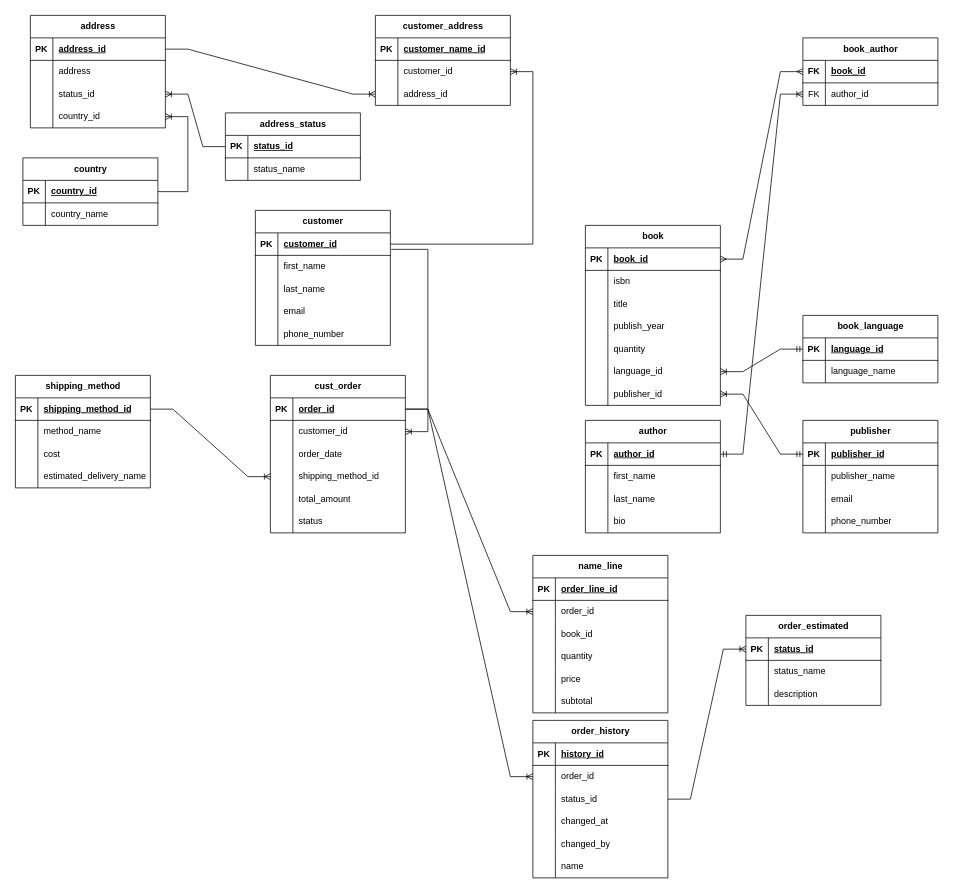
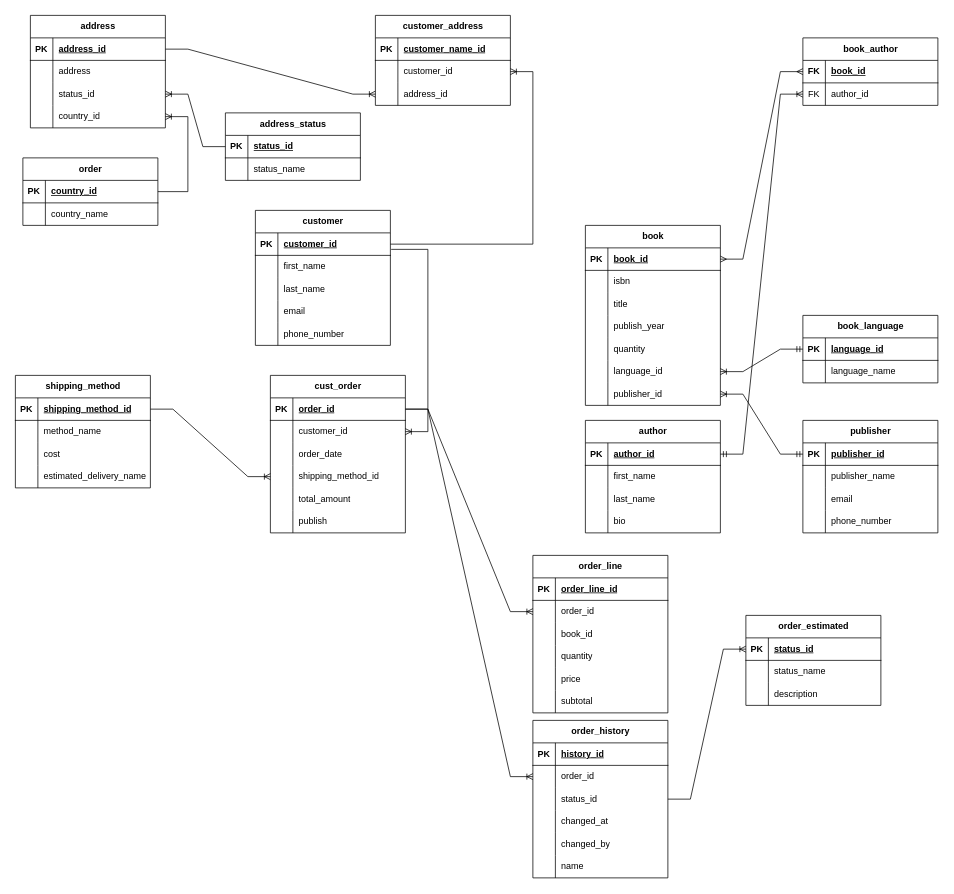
- <mxCell id="114" value="country" style="shape=table;startSize=30;container=1;collapsible=1;childLayout=tableLayout;fixedRows=1;rowLines=0;fontStyle=1;align=center;resizeLast=1;html=1;" vertex="1" parent="1"><mxGeometry x="30" y="210" width="180" height="90" as="geometry" /></mxCell>
+ <mxCell id="114" value="order" style="shape=table;startSize=30;container=1;collapsible=1;childLayout=tableLayout;fixedRows=1;rowLines=0;fontStyle=1;align=center;resizeLast=1;html=1;" vertex="1" parent="1"><mxGeometry x="30" y="210" width="180" height="90" as="geometry" /></mxCell>
- <mxCell id="203" value="status" style="shape=partialRectangle;connectable=0;fillColor=none;top=0;left=0;bottom=0;right=0;align=left;spacingLeft=6;overflow=hidden;whiteSpace=wrap;html=1;" vertex="1" parent="201"><mxGeometry x="30" width="150" height="30" as="geometry"><mxRectangle width="150" height="30" as="alternateBounds" /></mxGeometry></mxCell>
+ <mxCell id="203" value="publish" style="shape=partialRectangle;connectable=0;fillColor=none;top=0;left=0;bottom=0;right=0;align=left;spacingLeft=6;overflow=hidden;whiteSpace=wrap;html=1;" vertex="1" parent="201"><mxGeometry x="30" width="150" height="30" as="geometry"><mxRectangle width="150" height="30" as="alternateBounds" /></mxGeometry></mxCell>
- <mxCell id="137" value="name_line" style="shape=table;startSize=30;container=1;collapsible=1;childLayout=tableLayout;fixedRows=1;rowLines=0;fontStyle=1;align=center;resizeLast=1;html=1;" vertex="1" parent="1"><mxGeometry x="710" y="740" width="180" height="210" as="geometry" /></mxCell>
+ <mxCell id="137" value="order_line" style="shape=table;startSize=30;container=1;collapsible=1;childLayout=tableLayout;fixedRows=1;rowLines=0;fontStyle=1;align=center;resizeLast=1;html=1;" vertex="1" parent="1"><mxGeometry x="710" y="740" width="180" height="210" as="geometry" /></mxCell>
